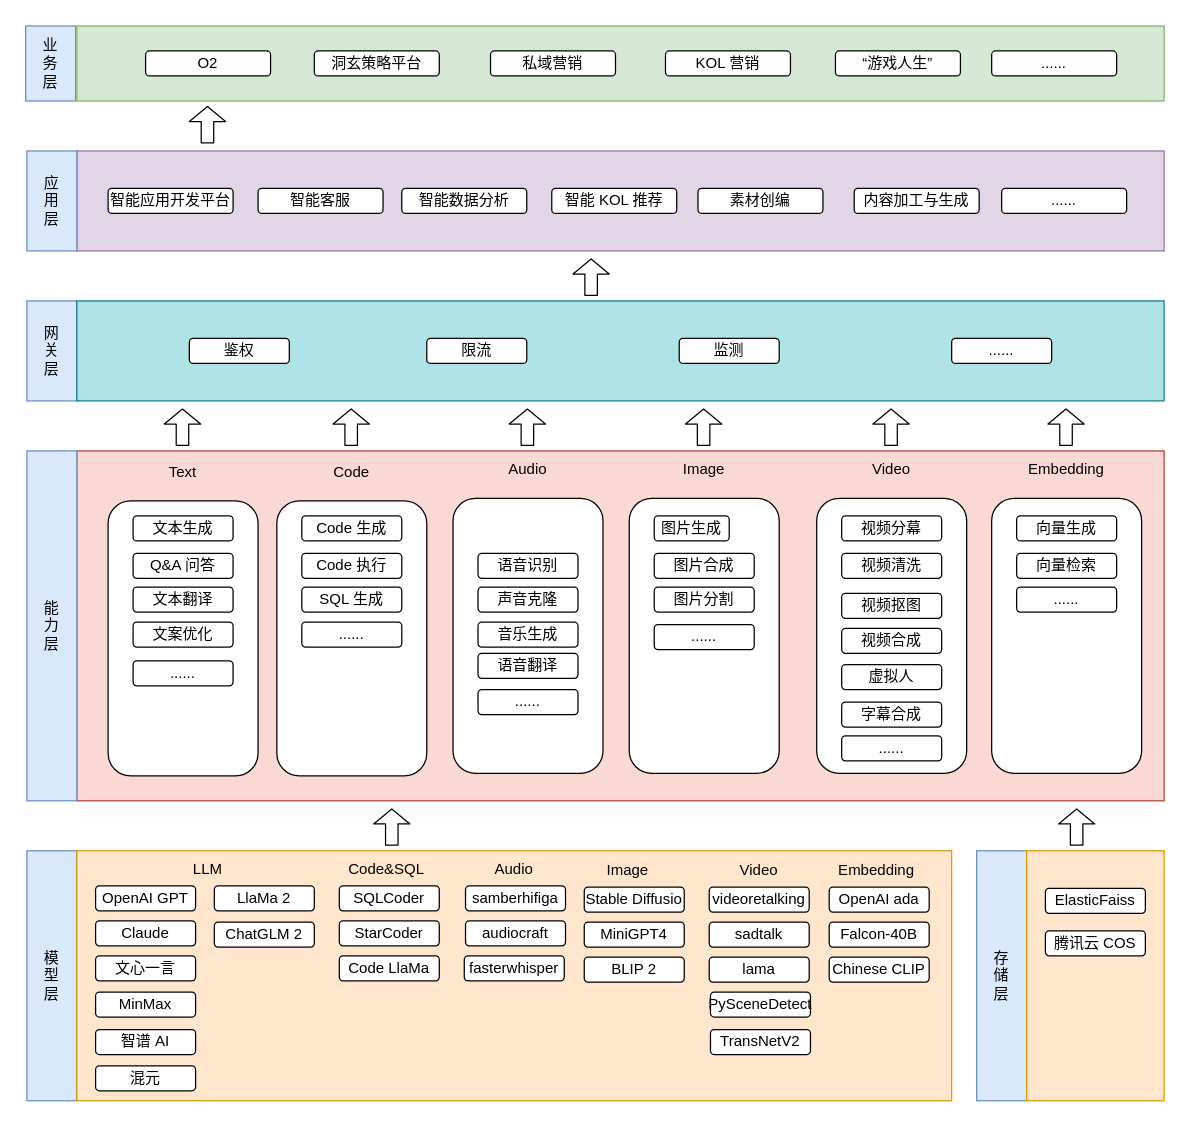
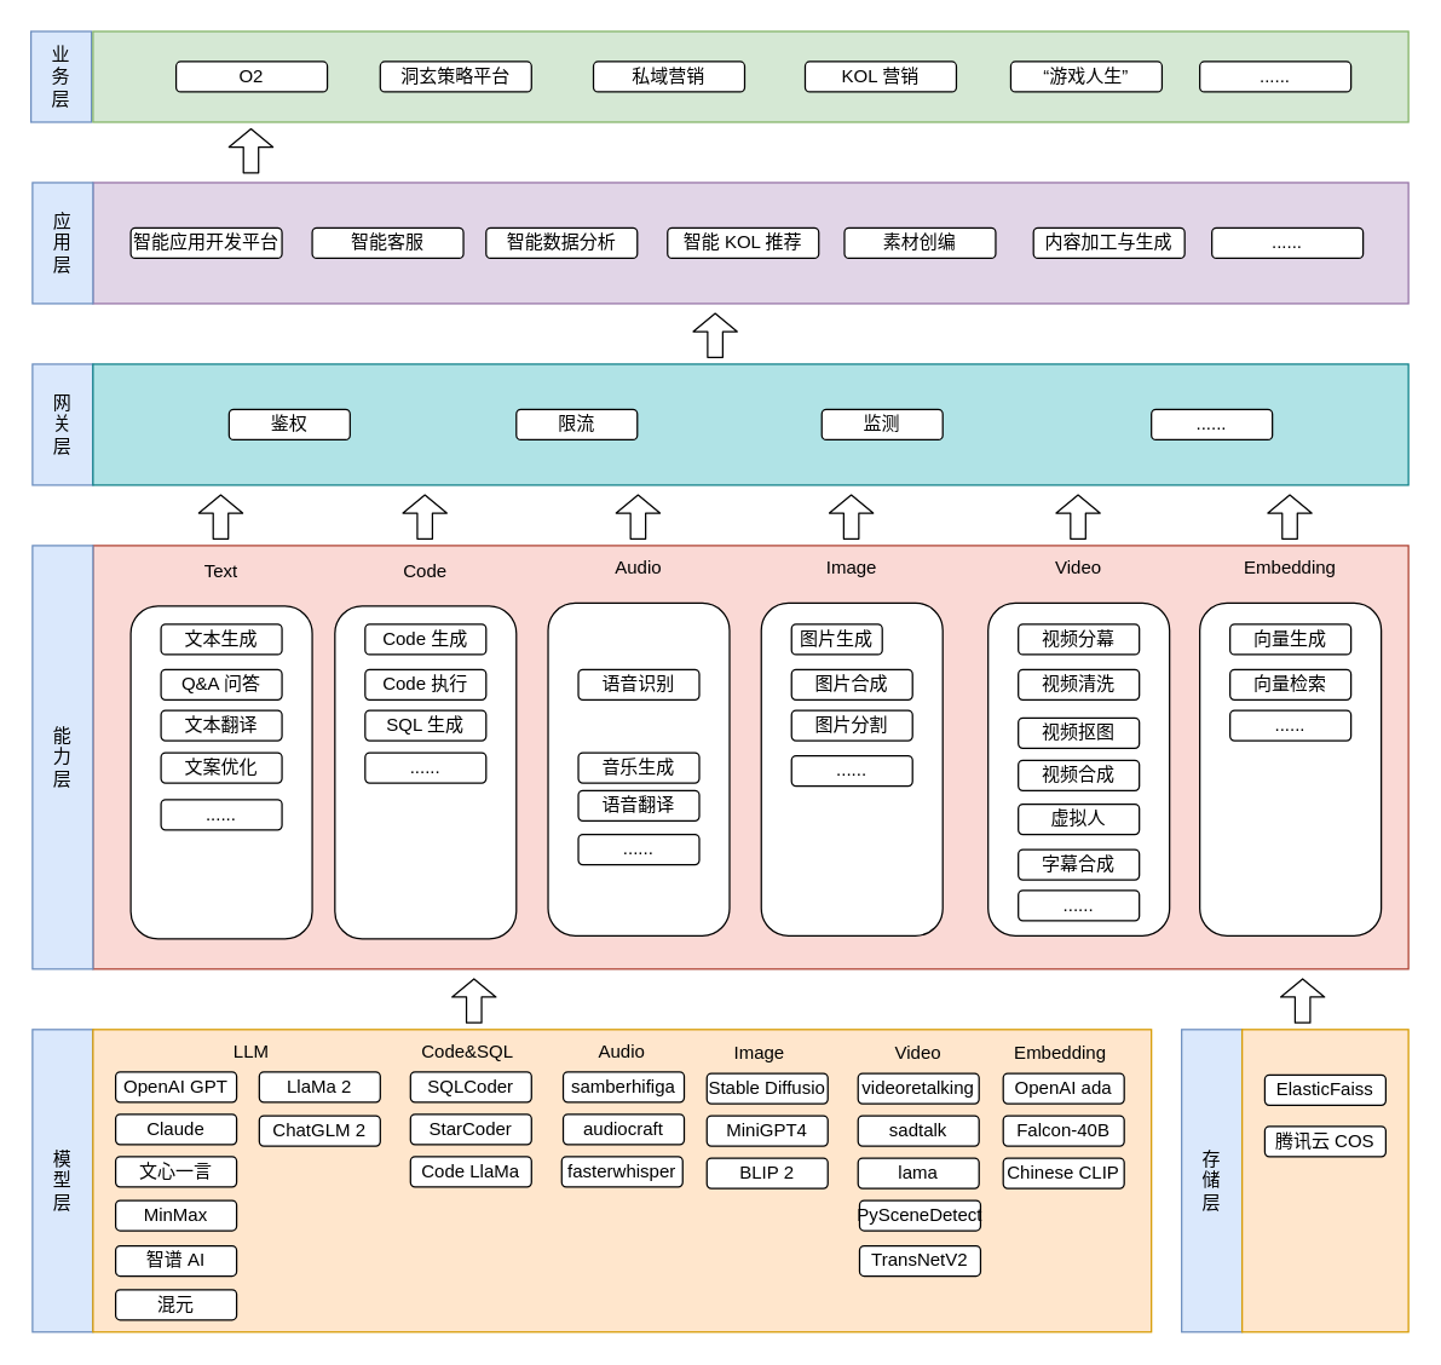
- <mxCell id="25" value="声音克隆" style="rounded=1;whiteSpace=wrap;html=1;" parent="1" vertex="1"><mxGeometry x="382" y="469" width="80" height="20" as="geometry" /></mxCell>
